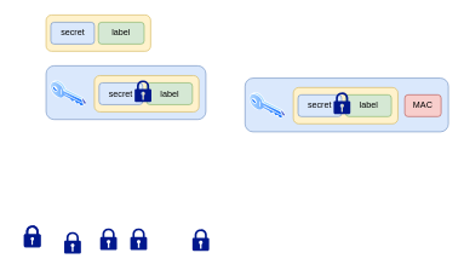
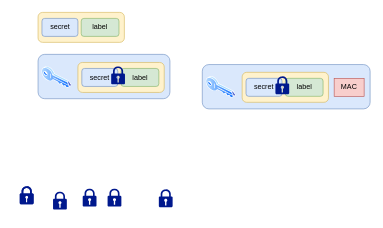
- <mxCell id="35" value="MAC" style="rounded=1;whiteSpace=wrap;html=1;fillColor=#f8cecc;strokeColor=#b85450;" vertex="1" parent="1"><mxGeometry x="557" y="130" width="50" height="30" as="geometry" /></mxCell>
+ <mxCell id="35" value="MAC" style="whiteSpace=wrap;html=1;fillColor=#f8cecc;strokeColor=#b85450;rounded=0;" vertex="1" parent="1"><mxGeometry x="557" y="130" width="50" height="30" as="geometry" /></mxCell>
